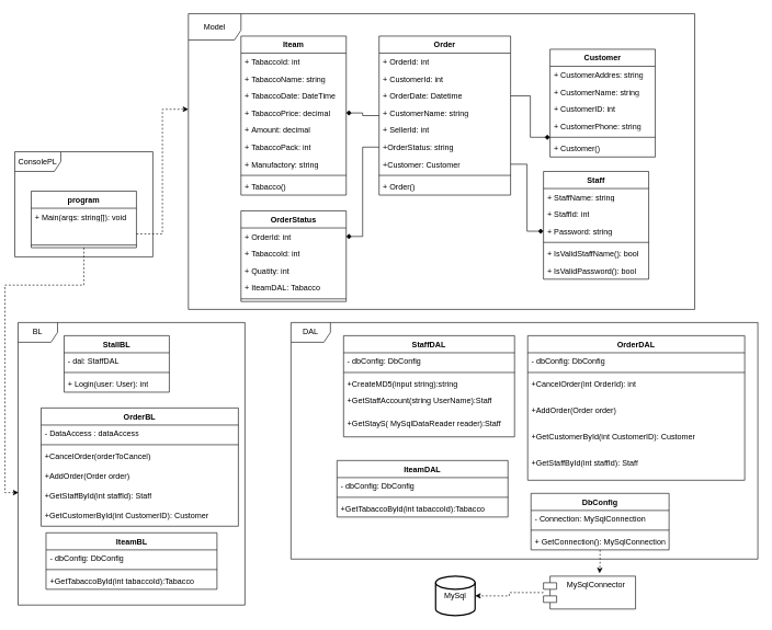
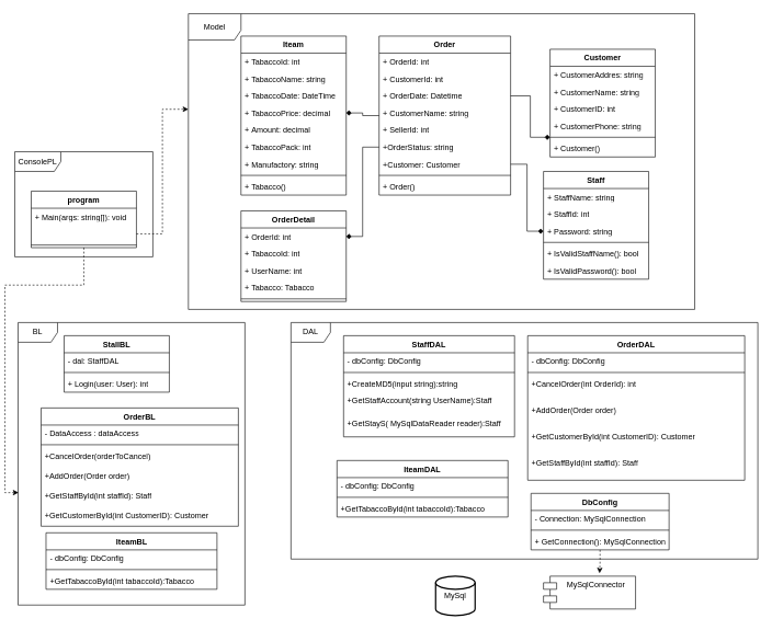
- <mxCell id="81" value="OrderStatus" style="swimlane;fontStyle=1;align=center;verticalAlign=top;childLayout=stackLayout;horizontal=1;startSize=26;horizontalStack=0;resizeParent=1;resizeParentMax=0;resizeLast=0;collapsible=1;marginBottom=0;whiteSpace=wrap;html=1;" parent="1" vertex="1"><mxGeometry x="364" y="320" width="160" height="138" as="geometry" /></mxCell>
+ <mxCell id="81" value="OrderDetail" style="swimlane;fontStyle=1;align=center;verticalAlign=top;childLayout=stackLayout;horizontal=1;startSize=26;horizontalStack=0;resizeParent=1;resizeParentMax=0;resizeLast=0;collapsible=1;marginBottom=0;whiteSpace=wrap;html=1;" parent="1" vertex="1"><mxGeometry x="364" y="320" width="160" height="138" as="geometry" /></mxCell>
- <mxCell id="84" value="+ Quatity: int&amp;nbsp;" style="text;strokeColor=none;fillColor=none;align=left;verticalAlign=top;spacingLeft=4;spacingRight=4;overflow=hidden;rotatable=0;points=[[0,0.5],[1,0.5]];portConstraint=eastwest;whiteSpace=wrap;html=1;" parent="81" vertex="1"><mxGeometry y="78" width="160" height="26" as="geometry" /></mxCell>
+ <mxCell id="84" value="+ UserName: int&amp;nbsp;" style="text;strokeColor=none;fillColor=none;align=left;verticalAlign=top;spacingLeft=4;spacingRight=4;overflow=hidden;rotatable=0;points=[[0,0.5],[1,0.5]];portConstraint=eastwest;whiteSpace=wrap;html=1;" parent="81" vertex="1"><mxGeometry y="78" width="160" height="26" as="geometry" /></mxCell>
- <mxCell id="85" value="+ IteamDAL: Tabacco" style="text;strokeColor=none;fillColor=none;align=left;verticalAlign=top;spacingLeft=4;spacingRight=4;overflow=hidden;rotatable=0;points=[[0,0.5],[1,0.5]];portConstraint=eastwest;whiteSpace=wrap;html=1;" parent="81" vertex="1"><mxGeometry y="104" width="160" height="26" as="geometry" /></mxCell>
+ <mxCell id="85" value="+ Tabacco: Tabacco" style="text;strokeColor=none;fillColor=none;align=left;verticalAlign=top;spacingLeft=4;spacingRight=4;overflow=hidden;rotatable=0;points=[[0,0.5],[1,0.5]];portConstraint=eastwest;whiteSpace=wrap;html=1;" parent="81" vertex="1"><mxGeometry y="104" width="160" height="26" as="geometry" /></mxCell>
- <mxCell id="72" style="edgeStyle=orthogonalEdgeStyle;rounded=0;orthogonalLoop=1;jettySize=auto;html=1;entryX=1;entryY=0.5;entryDx=0;entryDy=0;entryPerimeter=0;dashed=1;" parent="1" source="73" target="71" edge="1"><mxGeometry relative="1" as="geometry" /></mxCell>
